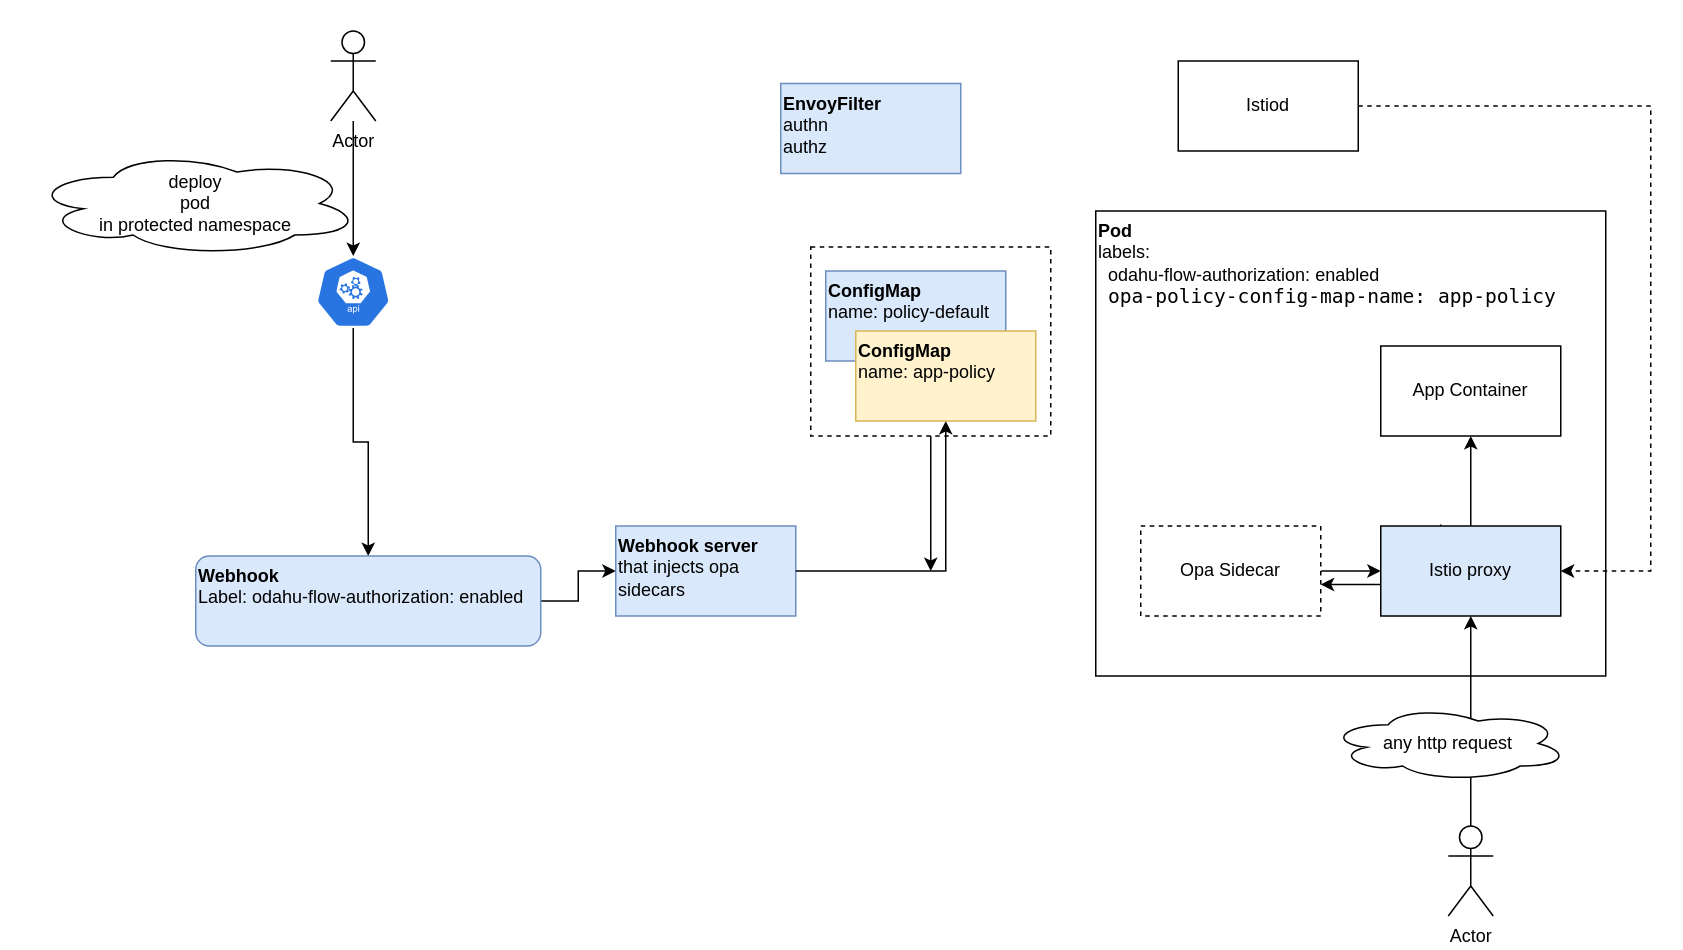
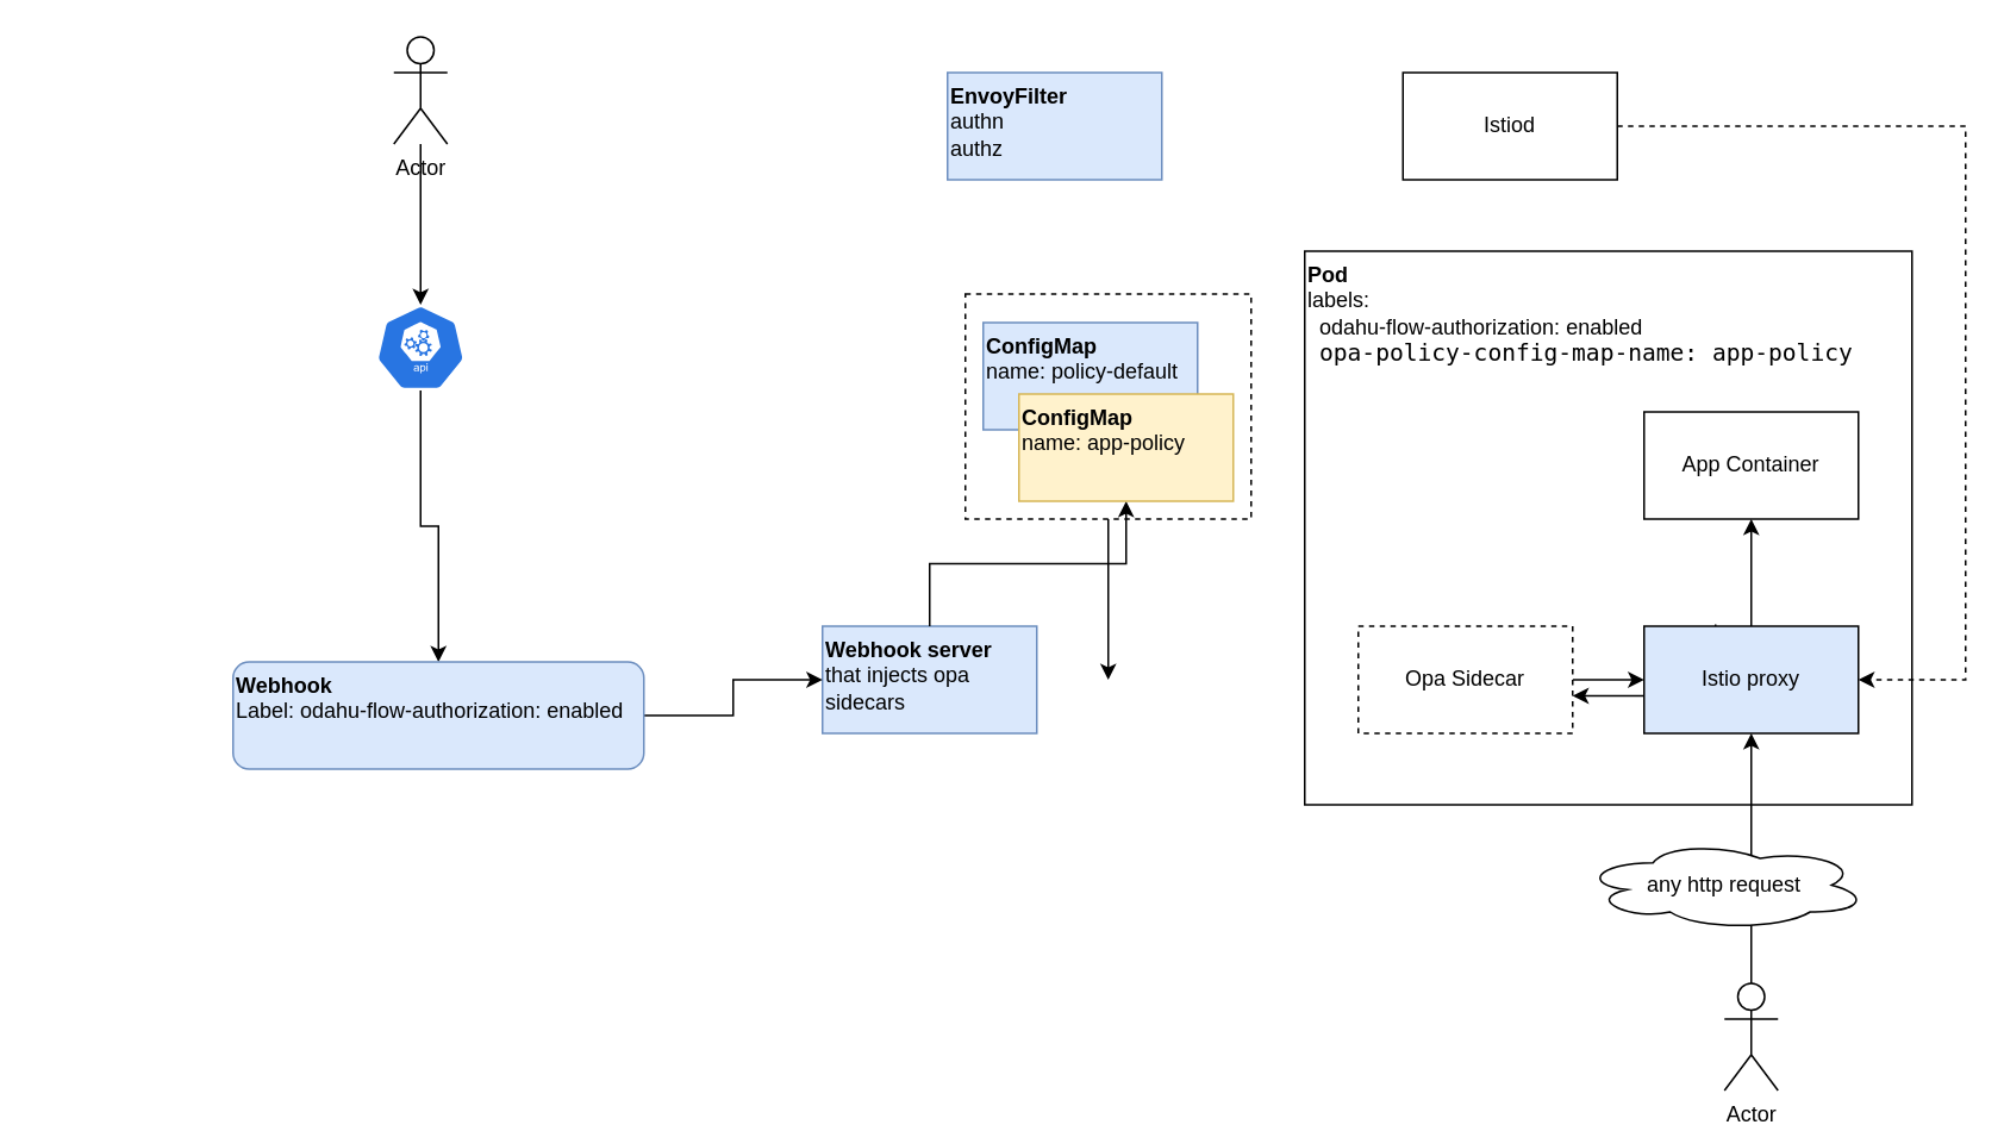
- <mxCell id="18" value="&lt;b&gt;EnvoyFilter&lt;/b&gt;&lt;br&gt;authn&lt;br&gt;authz" style="rounded=0;whiteSpace=wrap;html=1;fillColor=#dae8fc;strokeColor=#6c8ebf;align=left;verticalAlign=top;" parent="1" vertex="1"><mxGeometry x="520" y="55" width="120" height="60" as="geometry" /></mxCell>
+ <mxCell id="18" value="&lt;b&gt;EnvoyFilter&lt;/b&gt;&lt;br&gt;authn&lt;br&gt;authz" style="rounded=0;whiteSpace=wrap;html=1;fillColor=#dae8fc;strokeColor=#6c8ebf;align=left;verticalAlign=top;" parent="1" vertex="1"><mxGeometry x="530" y="40" width="120" height="60" as="geometry" /></mxCell>
- <mxCell id="24" value="deploy&lt;br&gt;pod&lt;br&gt;in protected namespace" style="ellipse;shape=cloud;whiteSpace=wrap;html=1;align=center;" parent="1" vertex="1"><mxGeometry x="20" y="100" width="220" height="70" as="geometry" /></mxCell>
- <mxCell id="4" value="&lt;b&gt;Webhook server&lt;/b&gt;&lt;br&gt;that injects opa sidecars" style="rounded=0;whiteSpace=wrap;html=1;fillColor=#dae8fc;strokeColor=#6c8ebf;align=left;verticalAlign=top;" parent="1" vertex="1"><mxGeometry x="410" y="350" width="120" height="60" as="geometry" /></mxCell>
+ <mxCell id="4" value="&lt;b&gt;Webhook server&lt;/b&gt;&lt;br&gt;that injects opa sidecars" style="rounded=0;whiteSpace=wrap;html=1;fillColor=#dae8fc;strokeColor=#6c8ebf;align=left;verticalAlign=top;" parent="1" vertex="1"><mxGeometry x="460" y="350" width="120" height="60" as="geometry" /></mxCell>
